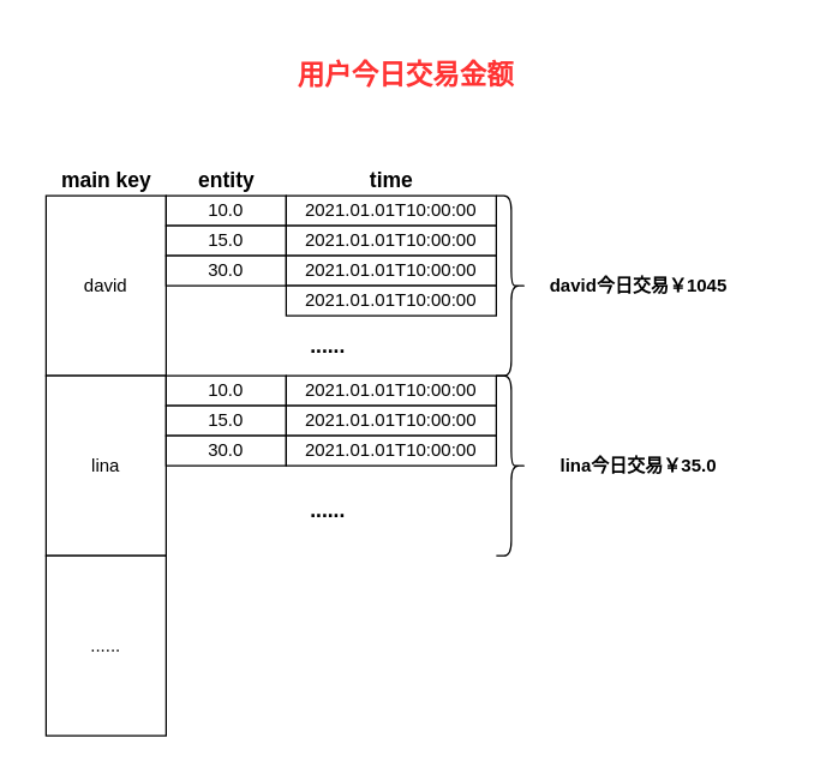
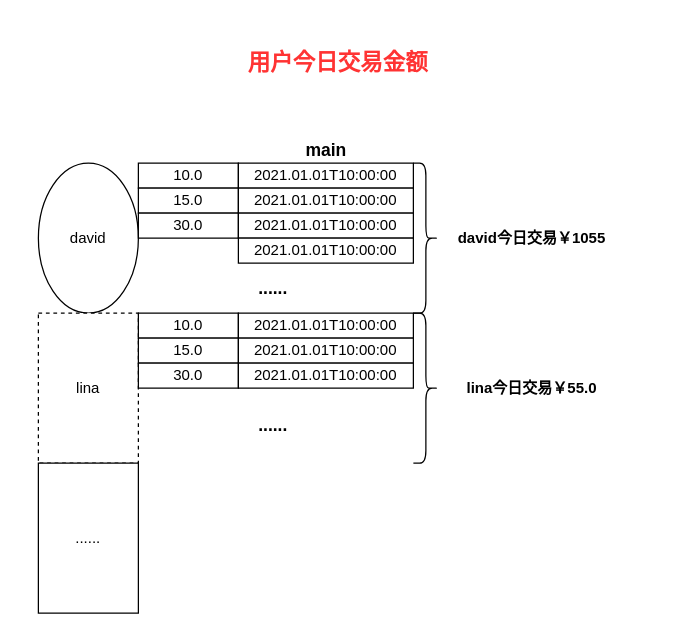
- <mxCell id="3" value="&lt;b&gt;&lt;font style=&quot;font-size: 14px&quot;&gt;main key&lt;/font&gt;&lt;/b&gt;" style="text;html=1;strokeColor=none;fillColor=none;align=center;verticalAlign=middle;whiteSpace=wrap;rounded=0;" vertex="1" parent="1"><mxGeometry x="32.5" y="110" width="75" height="20" as="geometry" /></mxCell>
- <mxCell id="8" value="&lt;b&gt;&lt;font style=&quot;font-size: 14px&quot;&gt;entity&lt;/font&gt;&lt;/b&gt;" style="text;html=1;strokeColor=none;fillColor=none;align=center;verticalAlign=middle;whiteSpace=wrap;rounded=0;" vertex="1" parent="1"><mxGeometry x="112.5" y="110" width="75" height="20" as="geometry" /></mxCell>
- <mxCell id="9" value="&lt;b&gt;&lt;font style=&quot;font-size: 14px&quot;&gt;time&lt;/font&gt;&lt;/b&gt;" style="text;html=1;strokeColor=none;fillColor=none;align=center;verticalAlign=middle;whiteSpace=wrap;rounded=0;" vertex="1" parent="1"><mxGeometry x="222.5" y="110" width="75" height="20" as="geometry" /></mxCell>
+ <mxCell id="9" value="&lt;b&gt;&lt;font style=&quot;font-size: 14px&quot;&gt;main&lt;/font&gt;&lt;/b&gt;" style="text;html=1;strokeColor=none;fillColor=none;align=center;verticalAlign=middle;whiteSpace=wrap;rounded=0;" vertex="1" parent="1"><mxGeometry x="222.5" y="110" width="75" height="20" as="geometry" /></mxCell>
- <mxCell id="2" value="david" style="rounded=0;whiteSpace=wrap;html=1;" vertex="1" parent="1"><mxGeometry x="30" y="130" width="80" height="120" as="geometry" /></mxCell>
+ <mxCell id="2" value="david" style="ellipse;whiteSpace=wrap;html=1;" vertex="1" parent="1"><mxGeometry x="30" y="130" width="80" height="120" as="geometry" /></mxCell>
- <mxCell id="26" value="david今日交易￥1045" style="text;html=1;strokeColor=none;fillColor=none;align=center;verticalAlign=middle;whiteSpace=wrap;rounded=0;fontStyle=1" vertex="1" parent="1"><mxGeometry x="340" y="180" width="170" height="20" as="geometry" /></mxCell>
+ <mxCell id="26" value="david今日交易￥1055" style="text;html=1;strokeColor=none;fillColor=none;align=center;verticalAlign=middle;whiteSpace=wrap;rounded=0;fontStyle=1" vertex="1" parent="1"><mxGeometry x="340" y="180" width="170" height="20" as="geometry" /></mxCell>
- <mxCell id="4" value="lina" style="rounded=0;whiteSpace=wrap;html=1;" vertex="1" parent="1"><mxGeometry x="30" y="250" width="80" height="120" as="geometry" /></mxCell>
+ <mxCell id="4" value="lina" style="rounded=0;whiteSpace=wrap;html=1;dashed=1;" vertex="1" parent="1"><mxGeometry x="30" y="250" width="80" height="120" as="geometry" /></mxCell>
- <mxCell id="28" value="lina今日交易￥35.0" style="text;html=1;strokeColor=none;fillColor=none;align=center;verticalAlign=middle;whiteSpace=wrap;rounded=0;fontStyle=1" vertex="1" parent="1"><mxGeometry x="340" y="300" width="170" height="20" as="geometry" /></mxCell>
+ <mxCell id="28" value="lina今日交易￥55.0" style="text;html=1;strokeColor=none;fillColor=none;align=center;verticalAlign=middle;whiteSpace=wrap;rounded=0;fontStyle=1" vertex="1" parent="1"><mxGeometry x="340" y="300" width="170" height="20" as="geometry" /></mxCell>
